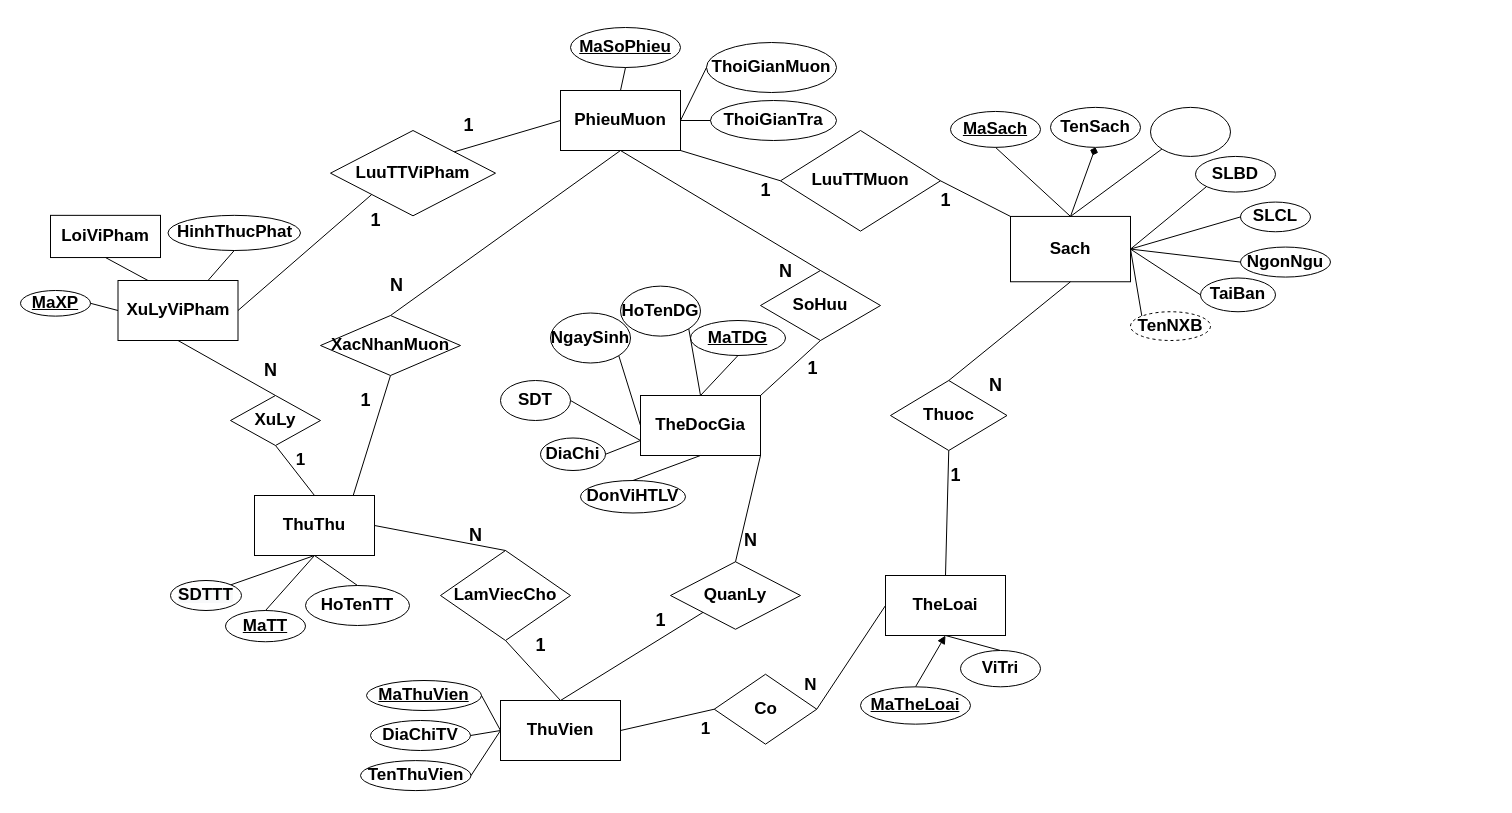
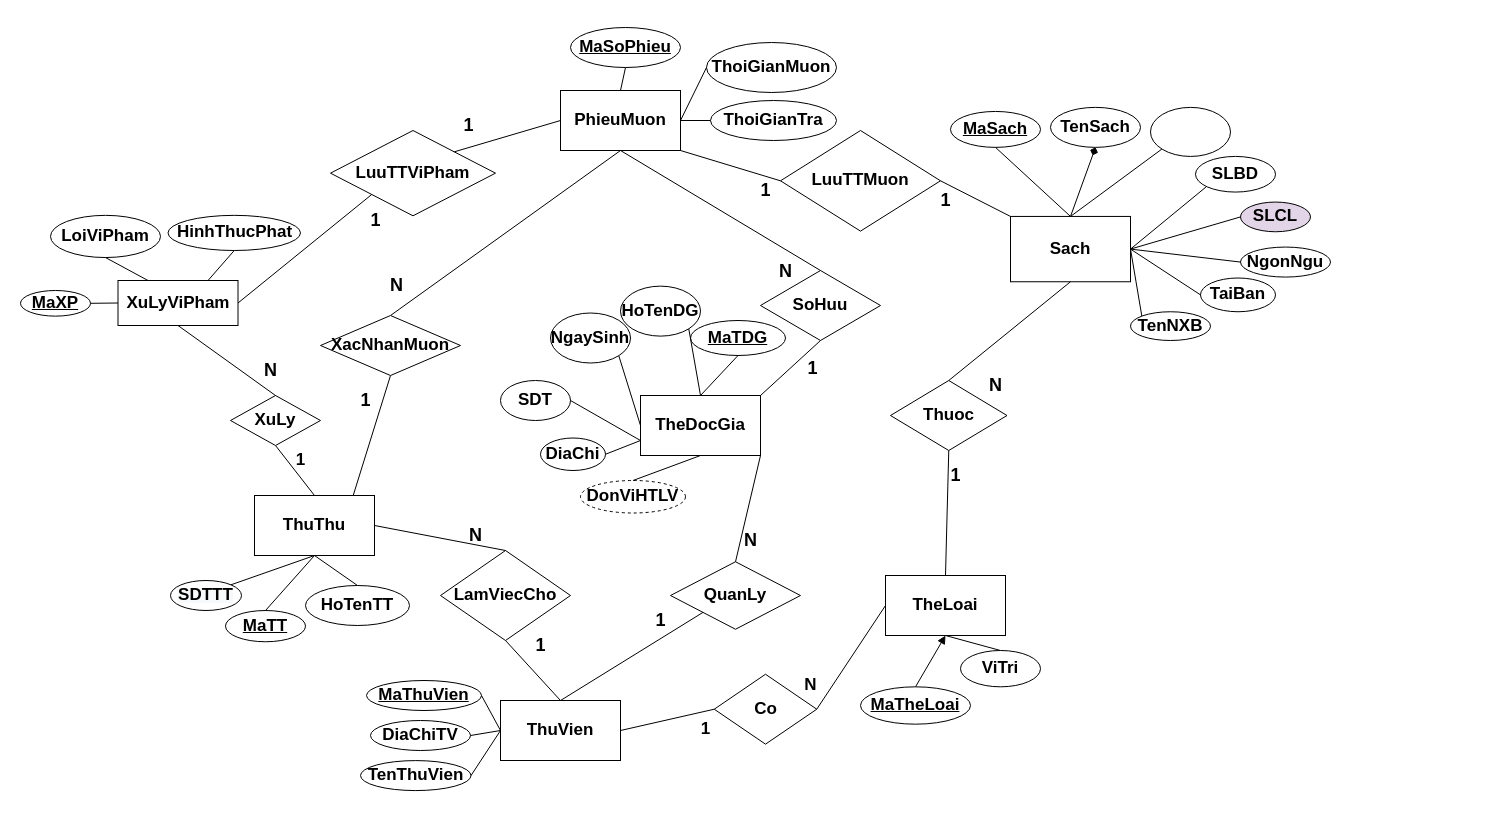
- <mxCell id="66" value="SLCL" style="ellipse;whiteSpace=wrap;html=1;fontSize=17;fontStyle=1" parent="64" vertex="1"><mxGeometry x="250" y="104.69" width="70" height="29.69" as="geometry" /></mxCell>
+ <mxCell id="66" value="SLCL" style="ellipse;whiteSpace=wrap;html=1;fontSize=17;fontStyle=1;fillColor=#e1d5e7;" parent="64" vertex="1"><mxGeometry x="250" y="104.69" width="70" height="29.69" as="geometry" /></mxCell>
- <mxCell id="53" value="LoiViPham" style="whiteSpace=wrap;html=1;fontSize=17;fontStyle=1;rounded=0;" parent="51" vertex="1"><mxGeometry x="30" y="74.85" width="110" height="42.19" as="geometry" /></mxCell>
+ <mxCell id="53" value="LoiViPham" style="ellipse;whiteSpace=wrap;html=1;fontSize=17;fontStyle=1" parent="51" vertex="1"><mxGeometry x="30" y="74.85" width="110" height="42.19" as="geometry" /></mxCell>
- <mxCell id="52" value="XuLyViPham" style="rounded=0;whiteSpace=wrap;html=1;fontSize=17;fontStyle=1" parent="51" vertex="1"><mxGeometry x="97.5" y="140" width="120" height="60" as="geometry" /></mxCell>
+ <mxCell id="52" value="XuLyViPham" style="rounded=0;whiteSpace=wrap;html=1;fontSize=17;fontStyle=1" parent="51" vertex="1"><mxGeometry x="97.5" y="140" width="120" height="45" as="geometry" /></mxCell>
- <mxCell id="69" value="&lt;b&gt;TenNXB&lt;/b&gt;" style="ellipse;whiteSpace=wrap;html=1;fontSize=17;dashed=1;" parent="64" vertex="1"><mxGeometry x="140" y="214.37" width="80" height="28.75" as="geometry" /></mxCell>
+ <mxCell id="69" value="&lt;b&gt;TenNXB&lt;/b&gt;" style="ellipse;whiteSpace=wrap;html=1;fontSize=17;" parent="64" vertex="1"><mxGeometry x="140" y="214.37" width="80" height="28.75" as="geometry" /></mxCell>
- <mxCell id="38" value="DonViHTLV" style="ellipse;whiteSpace=wrap;html=1;fontSize=17;fontStyle=1" parent="36" vertex="1"><mxGeometry x="60" y="140" width="105" height="32.5" as="geometry" /></mxCell>
+ <mxCell id="38" value="DonViHTLV" style="ellipse;whiteSpace=wrap;html=1;fontSize=17;fontStyle=1;dashed=1;" parent="36" vertex="1"><mxGeometry x="60" y="140" width="105" height="32.5" as="geometry" /></mxCell>
